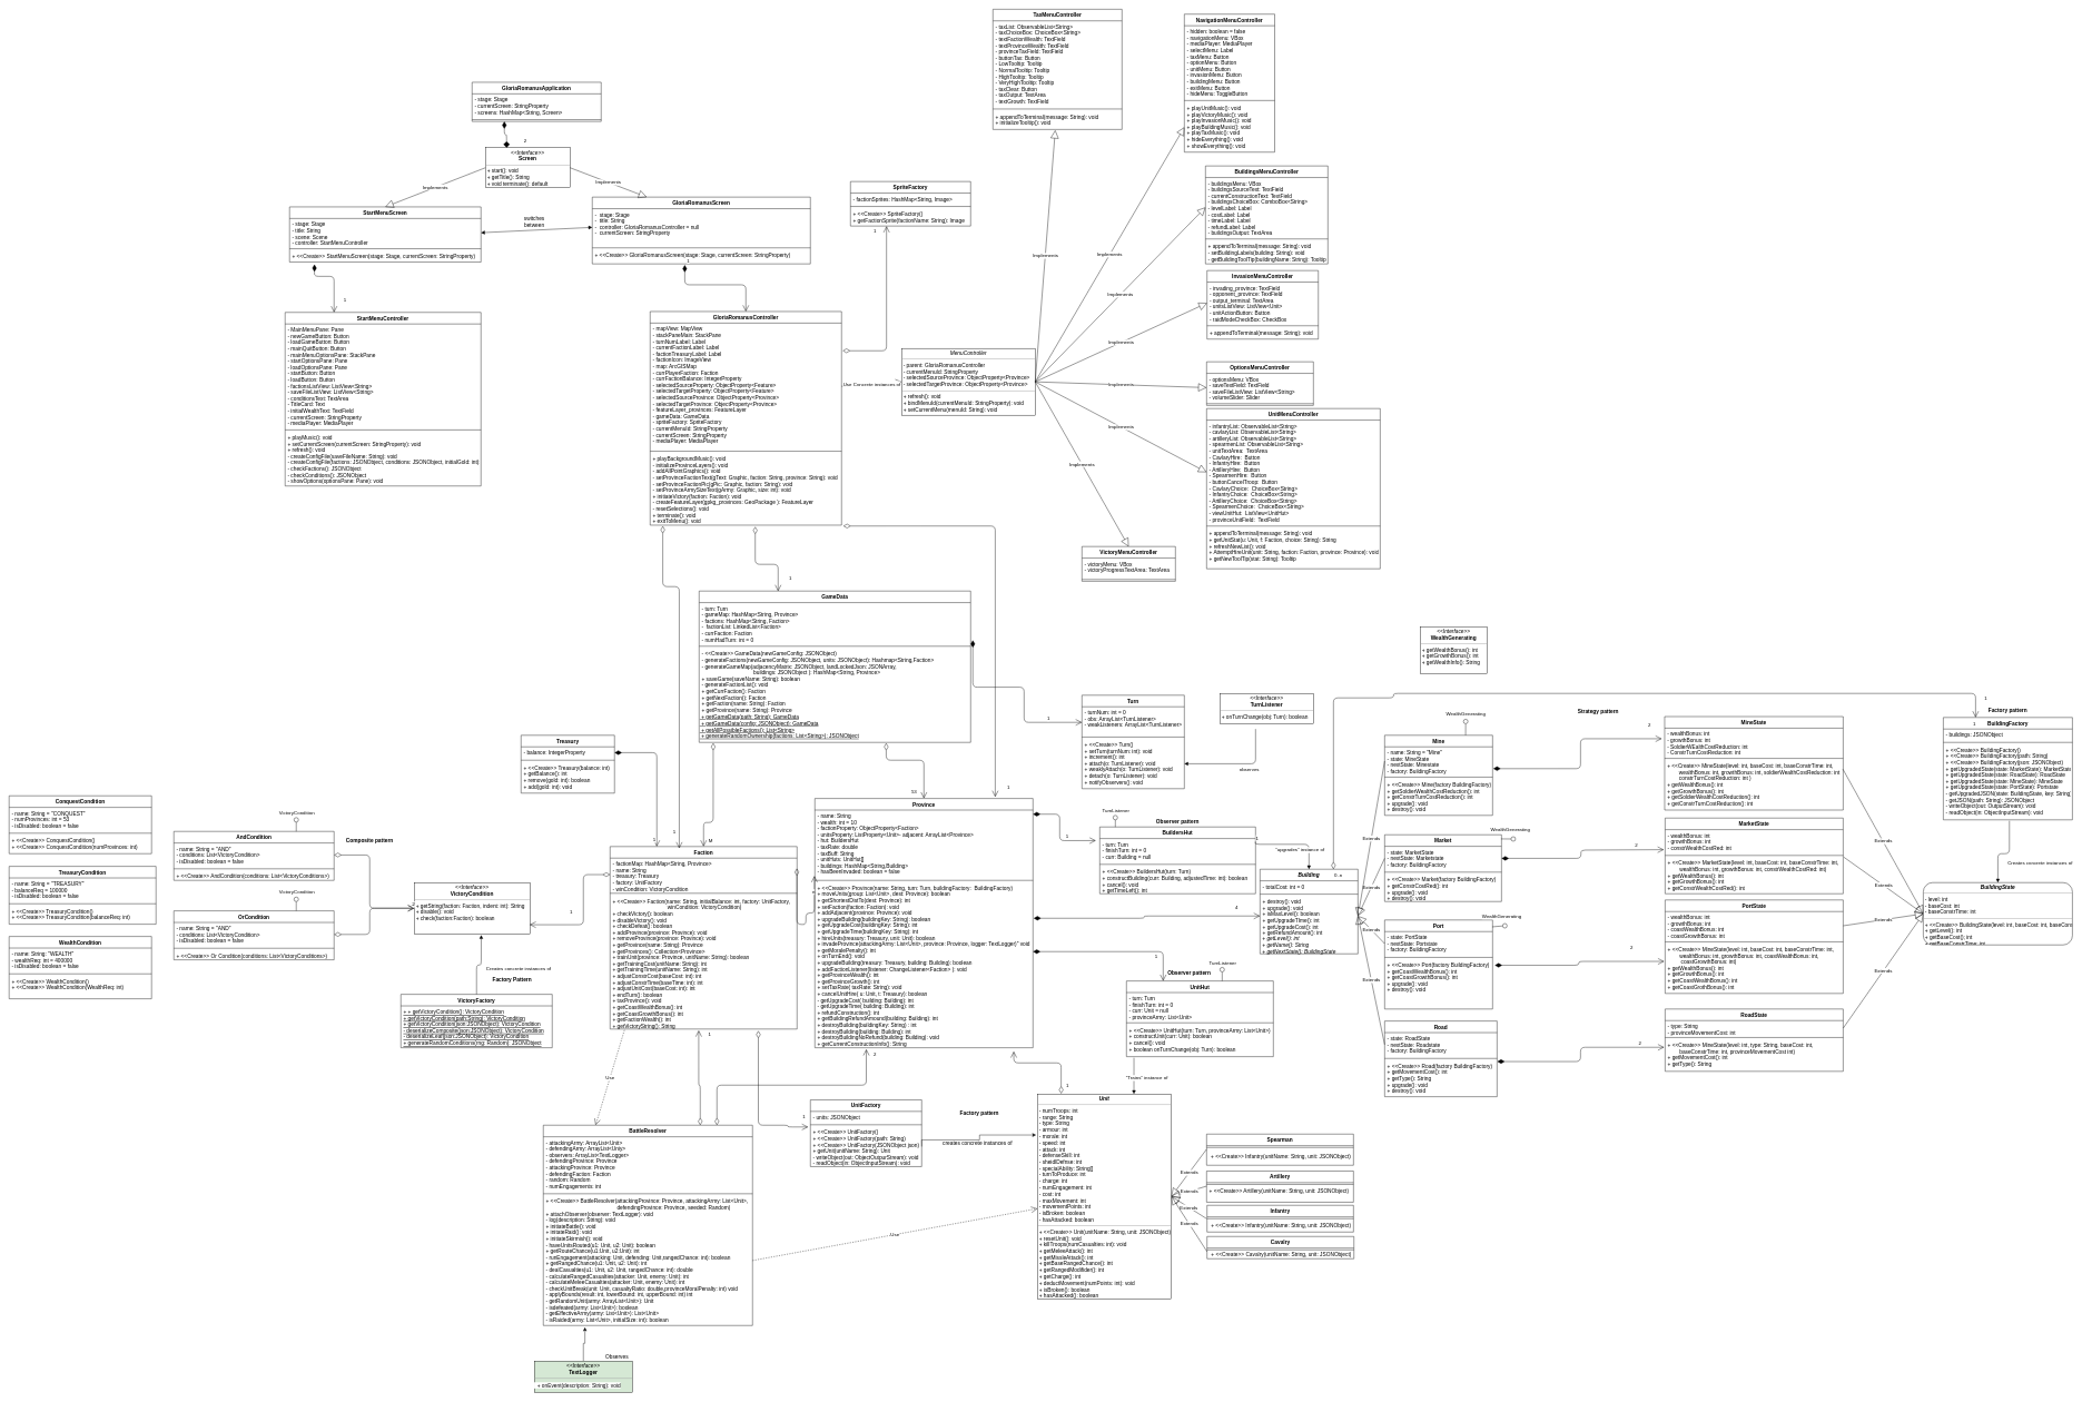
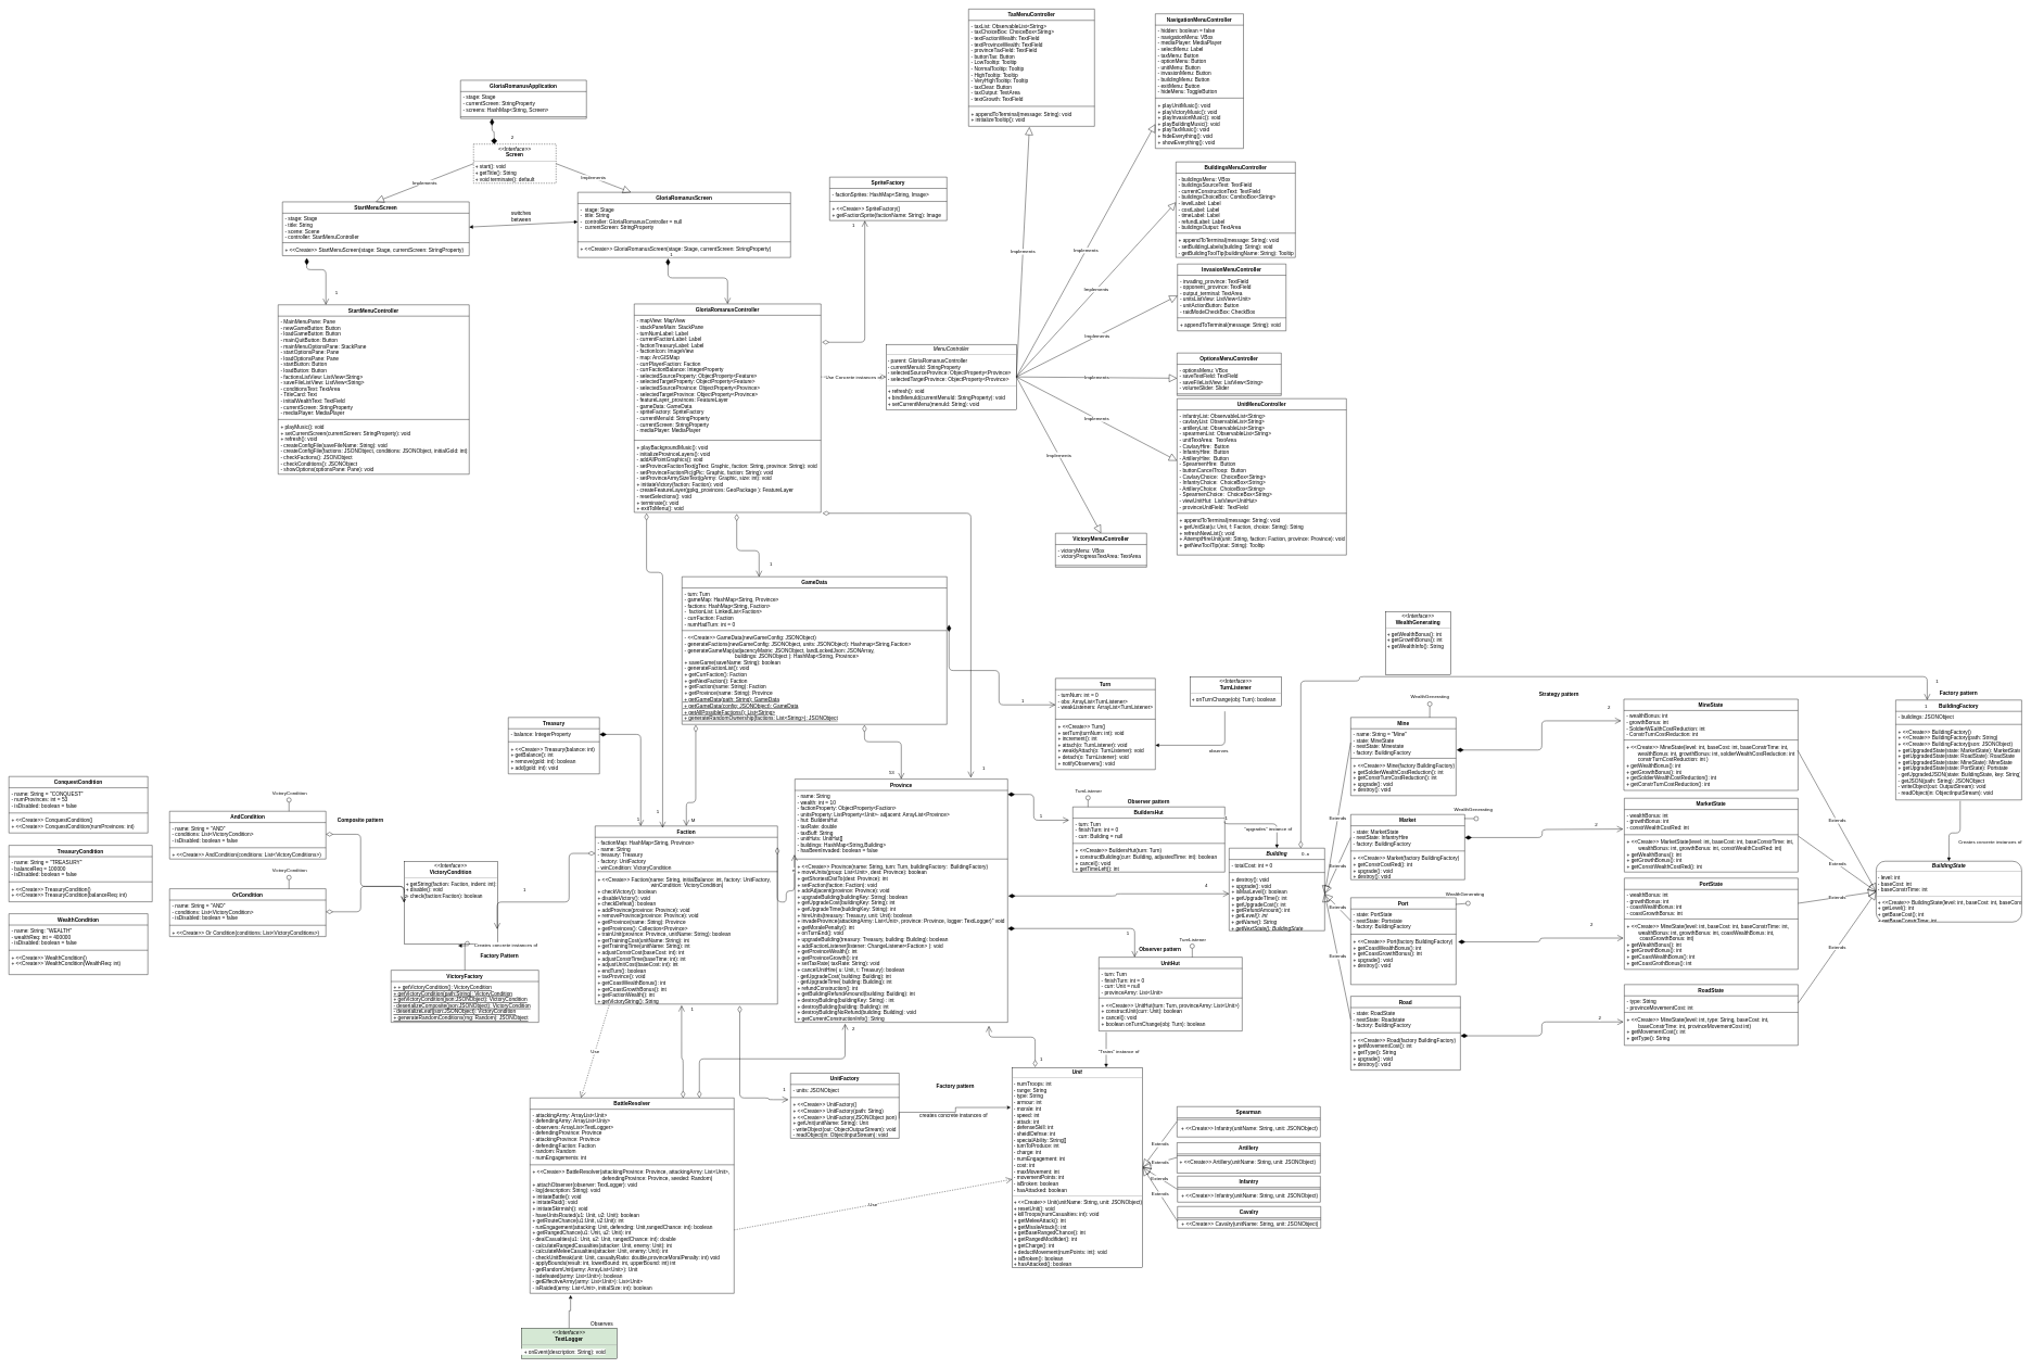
- <mxCell id="206" value="&lt;p style=&quot;margin: 0px ; margin-top: 4px ; text-align: center&quot;&gt;&lt;i&gt;&amp;lt;&amp;lt;Interface&amp;gt;&amp;gt;&lt;/i&gt;&lt;br&gt;&lt;b&gt;Screen&lt;/b&gt;&lt;/p&gt;&lt;hr size=&quot;1&quot;&gt;&lt;p style=&quot;margin: 0px ; margin-left: 4px&quot;&gt;&lt;/p&gt;&lt;p style=&quot;margin: 0px ; margin-left: 4px&quot;&gt;+ start(): void&lt;/p&gt;&lt;p style=&quot;margin: 0px ; margin-left: 4px&quot;&gt;+ getTitle(): String&lt;/p&gt;&lt;p style=&quot;margin: 0px ; margin-left: 4px&quot;&gt;+ void terminate(): default&lt;/p&gt;" style="verticalAlign=top;align=left;overflow=fill;fontSize=12;fontFamily=Helvetica;html=1;" parent="1" vertex="1"><mxGeometry x="1090" y="331" width="190" height="90" as="geometry" /></mxCell>
+ <mxCell id="206" value="&lt;p style=&quot;margin: 0px ; margin-top: 4px ; text-align: center&quot;&gt;&lt;i&gt;&amp;lt;&amp;lt;Interface&amp;gt;&amp;gt;&lt;/i&gt;&lt;br&gt;&lt;b&gt;Screen&lt;/b&gt;&lt;/p&gt;&lt;hr size=&quot;1&quot;&gt;&lt;p style=&quot;margin: 0px ; margin-left: 4px&quot;&gt;&lt;/p&gt;&lt;p style=&quot;margin: 0px ; margin-left: 4px&quot;&gt;+ start(): void&lt;/p&gt;&lt;p style=&quot;margin: 0px ; margin-left: 4px&quot;&gt;+ getTitle(): String&lt;/p&gt;&lt;p style=&quot;margin: 0px ; margin-left: 4px&quot;&gt;+ void terminate(): default&lt;/p&gt;" style="verticalAlign=top;align=left;overflow=fill;fontSize=12;fontFamily=Helvetica;html=1;dashed=1;" parent="1" vertex="1"><mxGeometry x="1090" y="331" width="190" height="90" as="geometry" /></mxCell>
- <mxCell id="222" value="&lt;p style=&quot;margin: 0px ; margin-top: 4px ; text-align: center&quot;&gt;&lt;i&gt;MenuController&lt;/i&gt;&lt;/p&gt;&lt;hr size=&quot;1&quot;&gt;&lt;p style=&quot;margin: 0px ; margin-left: 4px&quot;&gt;- parent: GloriaRomanusController&lt;/p&gt;&lt;p style=&quot;margin: 0px ; margin-left: 4px&quot;&gt;- currentMenuId: StringProperty&lt;/p&gt;&lt;p style=&quot;margin: 0px ; margin-left: 4px&quot;&gt;- selectedSourceProvince: ObjectProperty&amp;lt;Province&amp;gt;&lt;/p&gt;&lt;p style=&quot;margin: 0px ; margin-left: 4px&quot;&gt;- selectedTargetProvince: ObjectProperty&amp;lt;Province&amp;gt;&lt;/p&gt;&lt;hr size=&quot;1&quot;&gt;&lt;p style=&quot;margin: 0px ; margin-left: 4px&quot;&gt;+ refresh(): void&lt;/p&gt;&lt;p style=&quot;margin: 0px ; margin-left: 4px&quot;&gt;+ bindMenuId(currentMenuId: StringProperty): void&lt;/p&gt;&lt;p style=&quot;margin: 0px ; margin-left: 4px&quot;&gt;+ setCurrentMenu(menuId: String): void&lt;/p&gt;" style="verticalAlign=top;align=left;overflow=fill;fontSize=12;fontFamily=Helvetica;html=1;" parent="1" vertex="1"><mxGeometry x="2025" y="782" width="300" height="150" as="geometry" /></mxCell>
+ <mxCell id="222" value="&lt;p style=&quot;margin: 0px ; margin-top: 4px ; text-align: center&quot;&gt;&lt;i&gt;MenuController&lt;/i&gt;&lt;/p&gt;&lt;hr size=&quot;1&quot;&gt;&lt;p style=&quot;margin: 0px ; margin-left: 4px&quot;&gt;- parent: GloriaRomanusController&lt;/p&gt;&lt;p style=&quot;margin: 0px ; margin-left: 4px&quot;&gt;- currentMenuId: StringProperty&lt;/p&gt;&lt;p style=&quot;margin: 0px ; margin-left: 4px&quot;&gt;- selectedSourceProvince: ObjectProperty&amp;lt;Province&amp;gt;&lt;/p&gt;&lt;p style=&quot;margin: 0px ; margin-left: 4px&quot;&gt;- selectedTargetProvince: ObjectProperty&amp;lt;Province&amp;gt;&lt;/p&gt;&lt;hr size=&quot;1&quot;&gt;&lt;p style=&quot;margin: 0px ; margin-left: 4px&quot;&gt;+ refresh(): void&lt;/p&gt;&lt;p style=&quot;margin: 0px ; margin-left: 4px&quot;&gt;+ bindMenuId(currentMenuId: StringProperty): void&lt;/p&gt;&lt;p style=&quot;margin: 0px ; margin-left: 4px&quot;&gt;+ setCurrentMenu(menuId: String): void&lt;/p&gt;" style="verticalAlign=top;align=left;overflow=fill;fontSize=12;fontFamily=Helvetica;html=1;" parent="1" vertex="1"><mxGeometry x="2040" y="792" width="300" height="150" as="geometry" /></mxCell>
- <mxCell id="162" value="&lt;p style=&quot;margin: 0px ; margin-top: 4px ; text-align: center&quot;&gt;&lt;i&gt;&amp;lt;&amp;lt;Interface&amp;gt;&amp;gt;&lt;/i&gt;&lt;br&gt;&lt;span style=&quot;font-weight: 700&quot;&gt;WealthGenerating&lt;/span&gt;&lt;br&gt;&lt;/p&gt;&lt;hr size=&quot;1&quot;&gt;&lt;p style=&quot;margin: 0px ; margin-left: 4px&quot;&gt;+ getWealthBonus(): int&lt;br style=&quot;padding: 0px ; margin: 0px&quot;&gt;+ getGrowthBonus(): int&lt;br&gt;&lt;/p&gt;&lt;p style=&quot;margin: 0px ; margin-left: 4px&quot;&gt;+ getWealthInfo(): String&lt;/p&gt;" style="verticalAlign=top;align=left;overflow=fill;fontSize=12;fontFamily=Helvetica;html=1;" parent="1" vertex="1"><mxGeometry x="3190" y="1407" width="150" height="105" as="geometry" /></mxCell>
+ <mxCell id="162" value="&lt;p style=&quot;margin: 0px ; margin-top: 4px ; text-align: center&quot;&gt;&lt;i&gt;&amp;lt;&amp;lt;Interface&amp;gt;&amp;gt;&lt;/i&gt;&lt;br&gt;&lt;span style=&quot;font-weight: 700&quot;&gt;WealthGenerating&lt;/span&gt;&lt;br&gt;&lt;/p&gt;&lt;hr size=&quot;1&quot;&gt;&lt;p style=&quot;margin: 0px ; margin-left: 4px&quot;&gt;+ getWealthBonus(): int&lt;br style=&quot;padding: 0px ; margin: 0px&quot;&gt;+ getGrowthBonus(): int&lt;br&gt;&lt;/p&gt;&lt;p style=&quot;margin: 0px ; margin-left: 4px&quot;&gt;+ getWealthInfo(): String&lt;/p&gt;" style="verticalAlign=top;align=left;overflow=fill;fontSize=12;fontFamily=Helvetica;html=1;" parent="1" vertex="1"><mxGeometry x="3190" y="1407" width="150" height="145" as="geometry" /></mxCell>
- <mxCell id="35" value="- state: MarketState&#10;- nextState: Marketstate&#10;- factory: BuildingFactory" style="text;strokeColor=none;fillColor=none;align=left;verticalAlign=top;spacingLeft=4;spacingRight=4;overflow=hidden;rotatable=0;points=[[0,0.5],[1,0.5]];portConstraint=eastwest;" parent="34" vertex="1"><mxGeometry y="26" width="262.5" height="54" as="geometry" /></mxCell>
+ <mxCell id="35" value="- state: MarketState&#10;- nextState: InfantryHire&#10;- factory: BuildingFactory" style="text;strokeColor=none;fillColor=none;align=left;verticalAlign=top;spacingLeft=4;spacingRight=4;overflow=hidden;rotatable=0;points=[[0,0.5],[1,0.5]];portConstraint=eastwest;" parent="34" vertex="1"><mxGeometry y="26" width="262.5" height="54" as="geometry" /></mxCell>
- <mxCell id="84" value="&lt;p style=&quot;margin: 0px ; margin-top: 4px ; text-align: center&quot;&gt;&lt;i&gt;&amp;lt;&amp;lt;Interface&amp;gt;&amp;gt;&lt;/i&gt;&lt;br&gt;&lt;span style=&quot;font-weight: 700&quot;&gt;VictoryCondition&lt;/span&gt;&lt;br&gt;&lt;/p&gt;&lt;hr size=&quot;1&quot;&gt;&lt;p style=&quot;margin: 0px ; margin-left: 4px&quot;&gt;+ getString(faction: Faction, indent: int): String&lt;/p&gt;&lt;p style=&quot;margin: 0px ; margin-left: 4px&quot;&gt;+ disable(): void&lt;/p&gt;&lt;p style=&quot;margin: 0px ; margin-left: 4px&quot;&gt;+ check(faction:Faction): boolean&lt;/p&gt;" style="verticalAlign=top;align=left;overflow=fill;fontSize=12;fontFamily=Helvetica;html=1;" parent="1" vertex="1"><mxGeometry x="930" y="1982" width="260" height="115" as="geometry" /></mxCell>
+ <mxCell id="84" value="&lt;p style=&quot;margin: 0px ; margin-top: 4px ; text-align: center&quot;&gt;&lt;i&gt;&amp;lt;&amp;lt;Interface&amp;gt;&amp;gt;&lt;/i&gt;&lt;br&gt;&lt;span style=&quot;font-weight: 700&quot;&gt;VictoryCondition&lt;/span&gt;&lt;br&gt;&lt;/p&gt;&lt;hr size=&quot;1&quot;&gt;&lt;p style=&quot;margin: 0px ; margin-left: 4px&quot;&gt;+ getString(faction: Faction, indent: int): String&lt;/p&gt;&lt;p style=&quot;margin: 0px ; margin-left: 4px&quot;&gt;+ disable(): void&lt;/p&gt;&lt;p style=&quot;margin: 0px ; margin-left: 4px&quot;&gt;+ check(faction:Faction): boolean&lt;/p&gt;" style="verticalAlign=top;align=left;overflow=fill;fontSize=12;fontFamily=Helvetica;html=1;" parent="1" vertex="1"><mxGeometry x="930" y="1982" width="215" height="190" as="geometry" /></mxCell>
